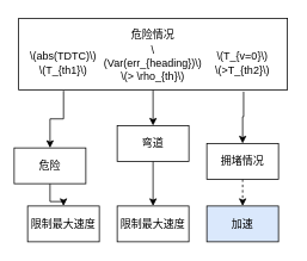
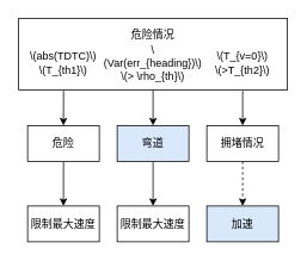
- <mxCell id="12" value="弯道" style="rounded=0;whiteSpace=wrap;html=1;" vertex="1" parent="1"><mxGeometry x="130" y="140" width="80" height="40" as="geometry" /></mxCell>
+ <mxCell id="12" value="弯道" style="rounded=0;whiteSpace=wrap;html=1;fillColor=#dae8fc;" vertex="1" parent="1"><mxGeometry x="130" y="140" width="80" height="40" as="geometry" /></mxCell>
- <mxCell id="15" value="拥堵情况" style="rounded=0;whiteSpace=wrap;html=1;" vertex="1" parent="1"><mxGeometry x="230" y="160" width="80" height="40" as="geometry" /></mxCell>
+ <mxCell id="15" value="拥堵情况" style="rounded=0;whiteSpace=wrap;html=1;" vertex="1" parent="1"><mxGeometry x="230" y="140" width="80" height="40" as="geometry" /></mxCell>
- <mxCell id="10" value="危险" style="rounded=0;whiteSpace=wrap;html=1;" vertex="1" parent="1"><mxGeometry x="15" y="165" width="80" height="40" as="geometry" /></mxCell>
+ <mxCell id="10" value="危险" style="rounded=0;whiteSpace=wrap;html=1;" vertex="1" parent="1"><mxGeometry x="30" y="140" width="80" height="40" as="geometry" /></mxCell>
